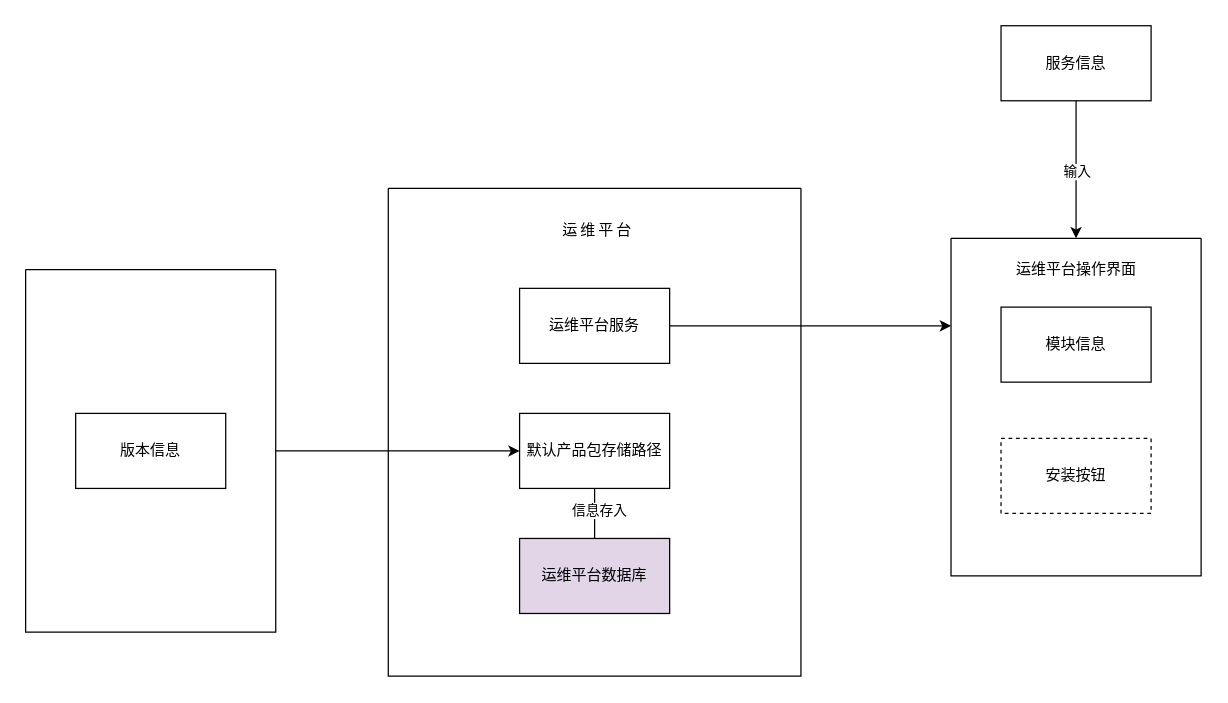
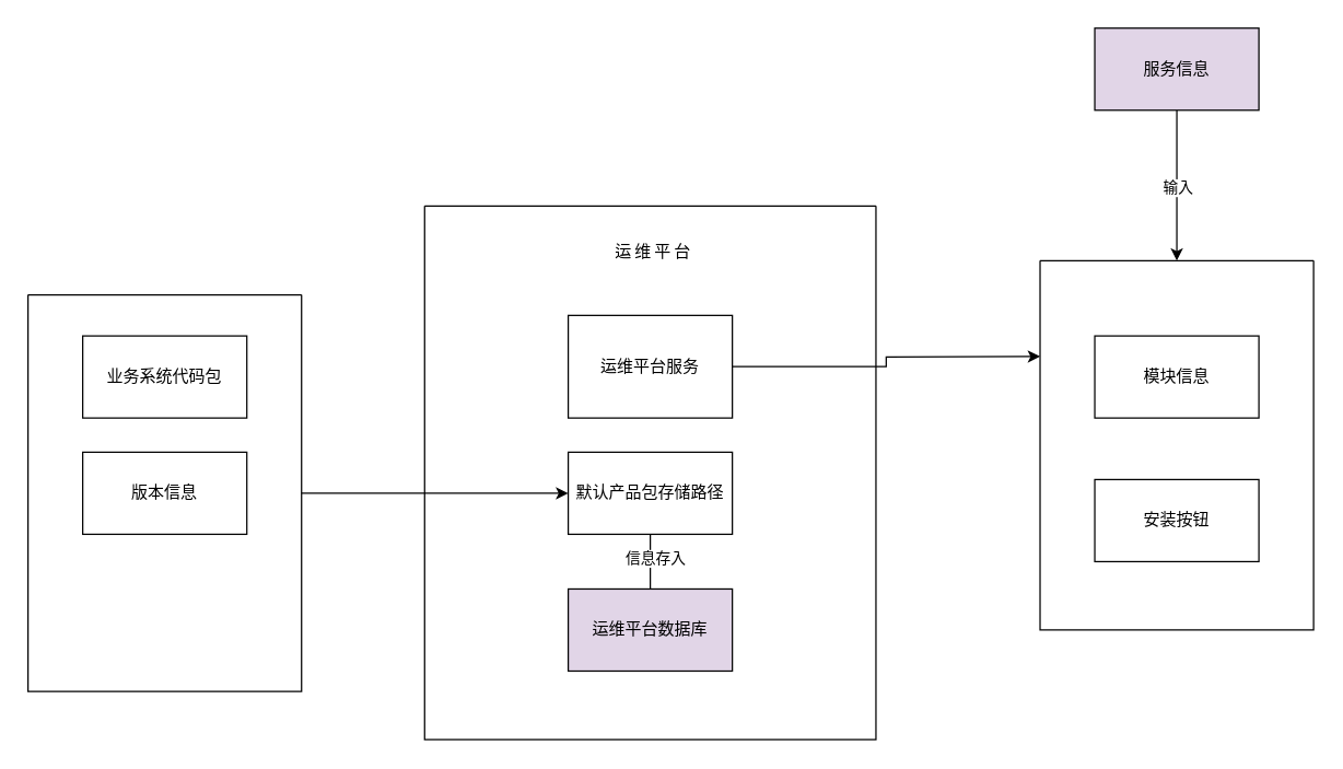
- <mxCell id="20" value="服务信息" style="rounded=0;whiteSpace=wrap;html=1;" vertex="1" parent="1"><mxGeometry x="800" y="20" width="120" height="60" as="geometry" /></mxCell>
+ <mxCell id="20" value="服务信息" style="rounded=0;whiteSpace=wrap;html=1;fillColor=#e1d5e7;" vertex="1" parent="1"><mxGeometry x="800" y="20" width="120" height="60" as="geometry" /></mxCell>
- <mxCell id="15" value="运维平台操作界面" style="text;html=1;align=center;verticalAlign=middle;resizable=0;points=[];autosize=1;strokeColor=none;fillColor=none;" vertex="1" parent="14"><mxGeometry x="40" y="10" width="120" height="30" as="geometry" /></mxCell>
- <mxCell id="8" value="运维平台服务" style="rounded=0;whiteSpace=wrap;html=1;" vertex="1" parent="2"><mxGeometry x="105" y="80" width="120" height="60" as="geometry" /></mxCell>
+ <mxCell id="8" value="运维平台服务" style="rounded=0;whiteSpace=wrap;html=1;" vertex="1" parent="2"><mxGeometry x="105" y="80" width="120" height="75" as="geometry" /></mxCell>
+ <mxCell id="12" value="业务系统代码包" style="rounded=0;whiteSpace=wrap;html=1;" vertex="1" parent="11"><mxGeometry x="40" y="30" width="120" height="60" as="geometry" /></mxCell>
- <mxCell id="17" value="安装按钮" style="rounded=0;whiteSpace=wrap;html=1;dashed=1;" vertex="1" parent="14"><mxGeometry x="40" y="160" width="120" height="60" as="geometry" /></mxCell>
+ <mxCell id="17" value="安装按钮" style="rounded=0;whiteSpace=wrap;html=1;" vertex="1" parent="14"><mxGeometry x="40" y="160" width="120" height="60" as="geometry" /></mxCell>
